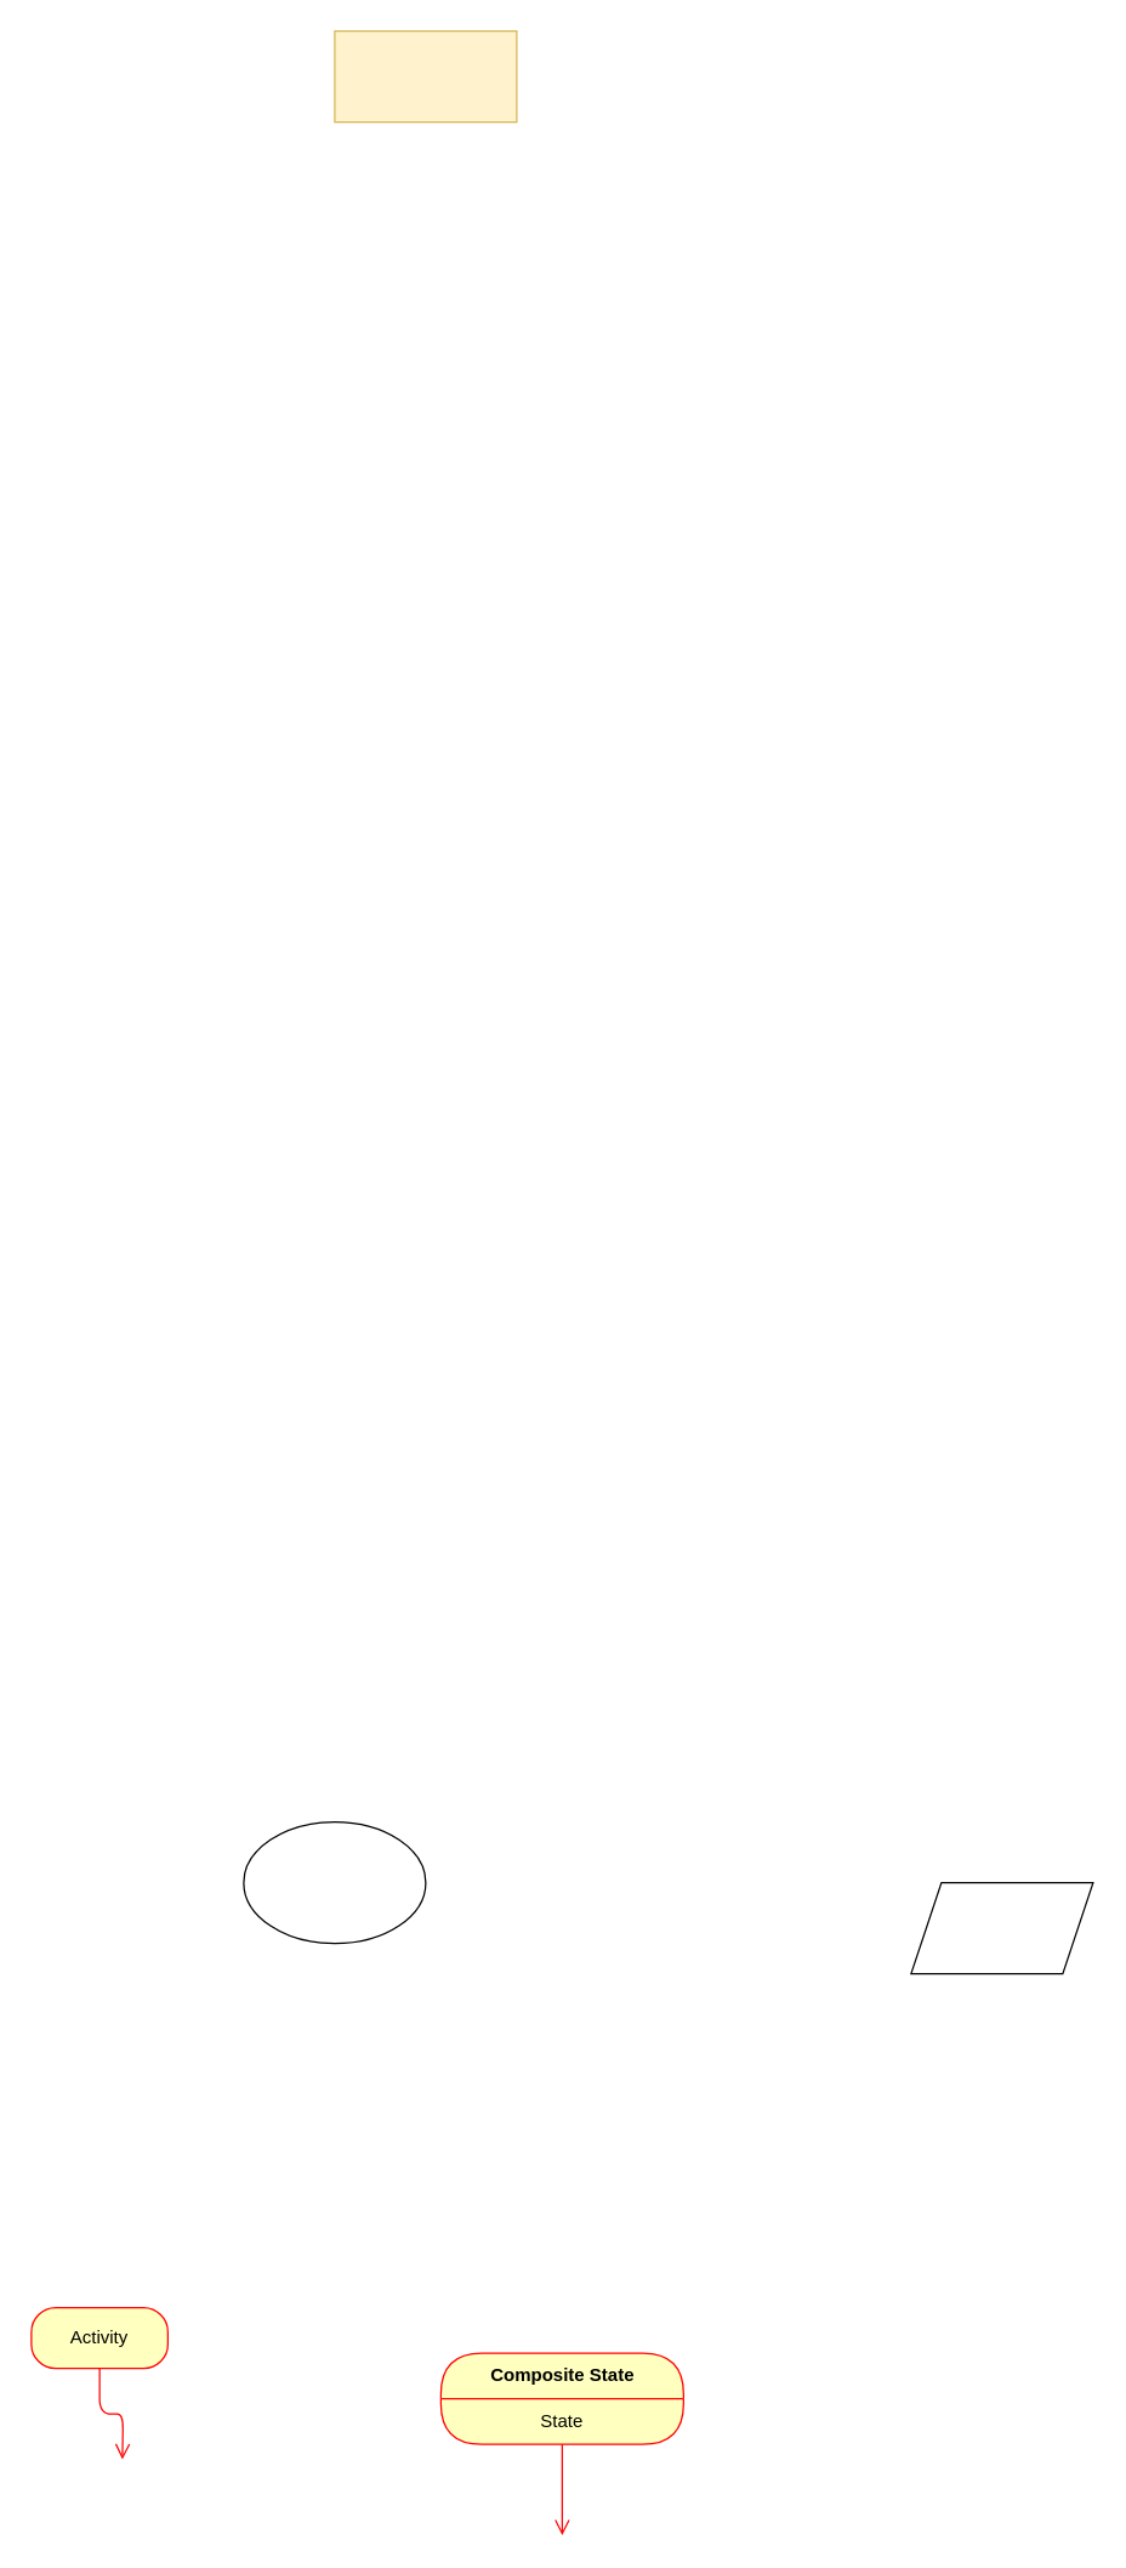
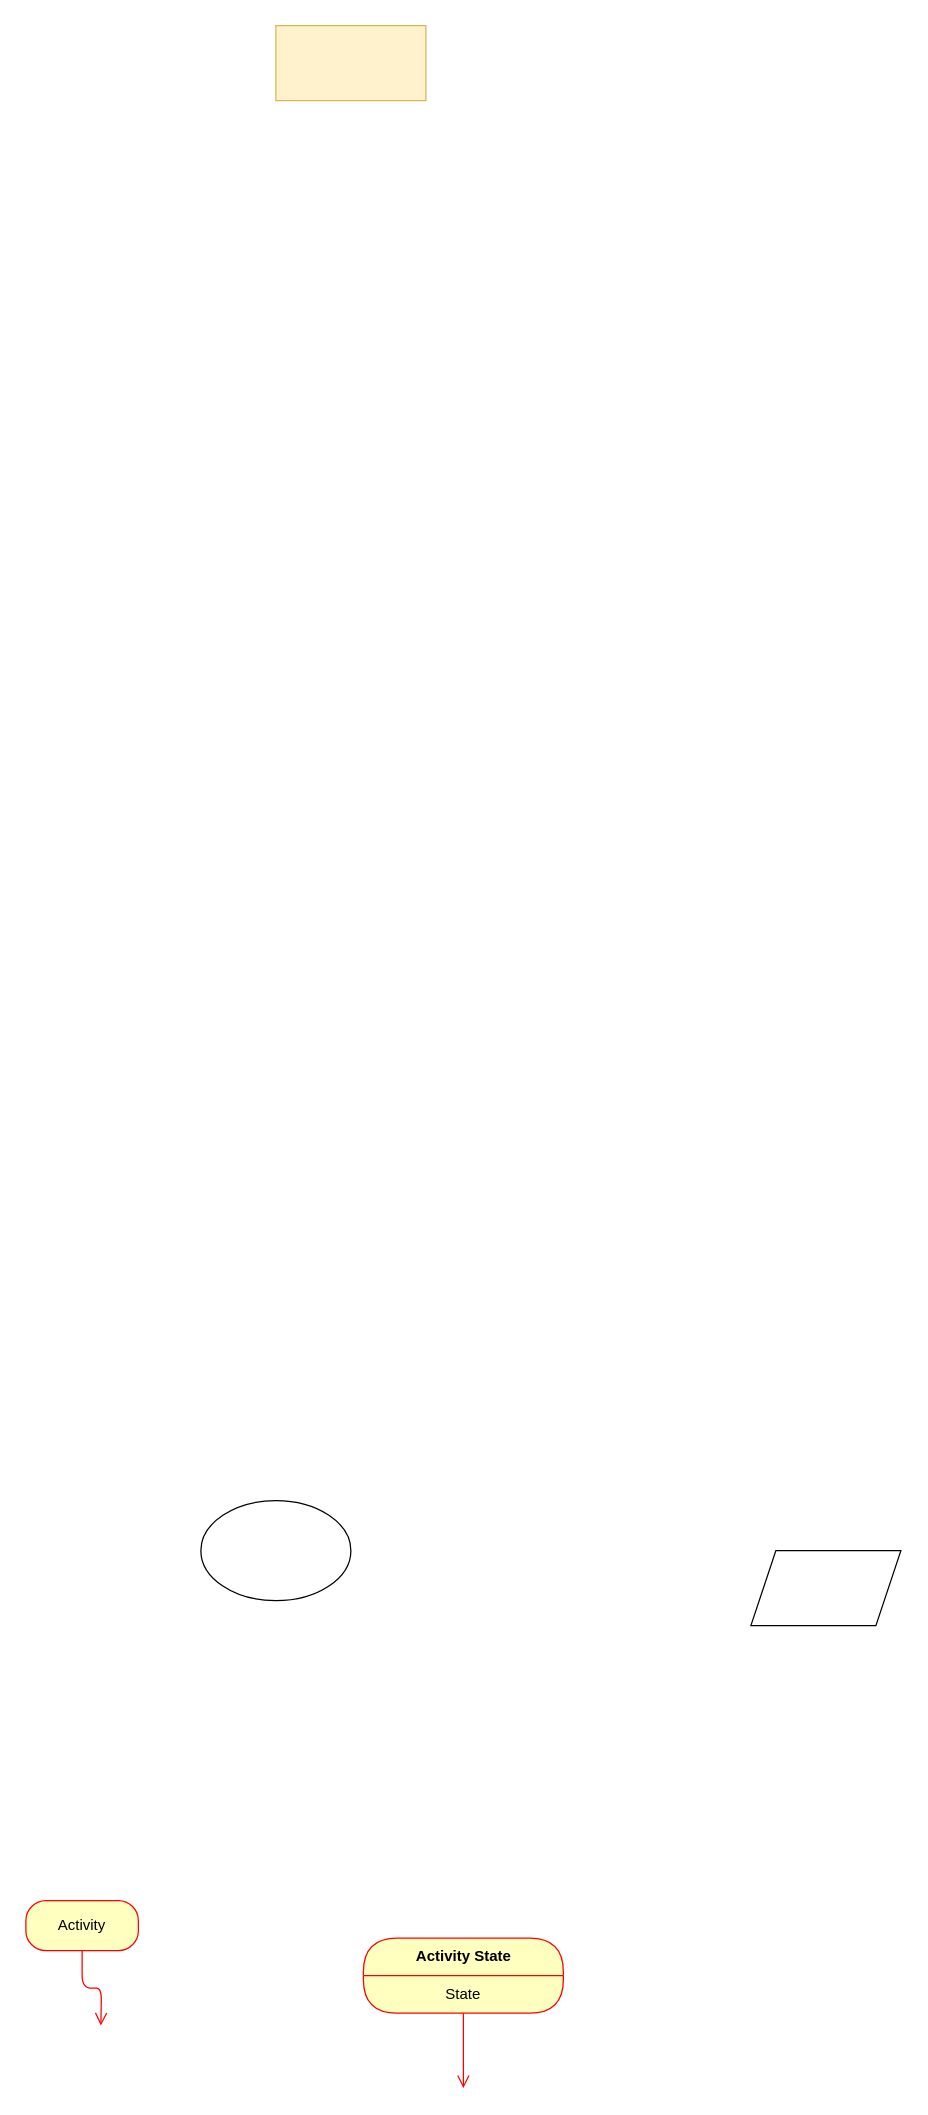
- <mxCell id="6" value="Composite State" style="swimlane;html=1;fontStyle=1;align=center;verticalAlign=middle;childLayout=stackLayout;horizontal=1;startSize=30;horizontalStack=0;resizeParent=0;resizeLast=1;container=0;fontColor=#000000;collapsible=0;rounded=1;arcSize=30;strokeColor=#ff0000;fillColor=#ffffc0;swimlaneFillColor=#ffffc0;dropTarget=0;" vertex="1" parent="1"><mxGeometry x="290" y="1550" width="160" height="60" as="geometry" /></mxCell>
+ <mxCell id="6" value="Activity State" style="swimlane;html=1;fontStyle=1;align=center;verticalAlign=middle;childLayout=stackLayout;horizontal=1;startSize=30;horizontalStack=0;resizeParent=0;resizeLast=1;container=0;fontColor=#000000;collapsible=0;rounded=1;arcSize=30;strokeColor=#ff0000;fillColor=#ffffc0;swimlaneFillColor=#ffffc0;dropTarget=0;" vertex="1" parent="1"><mxGeometry x="290" y="1550" width="160" height="60" as="geometry" /></mxCell>
